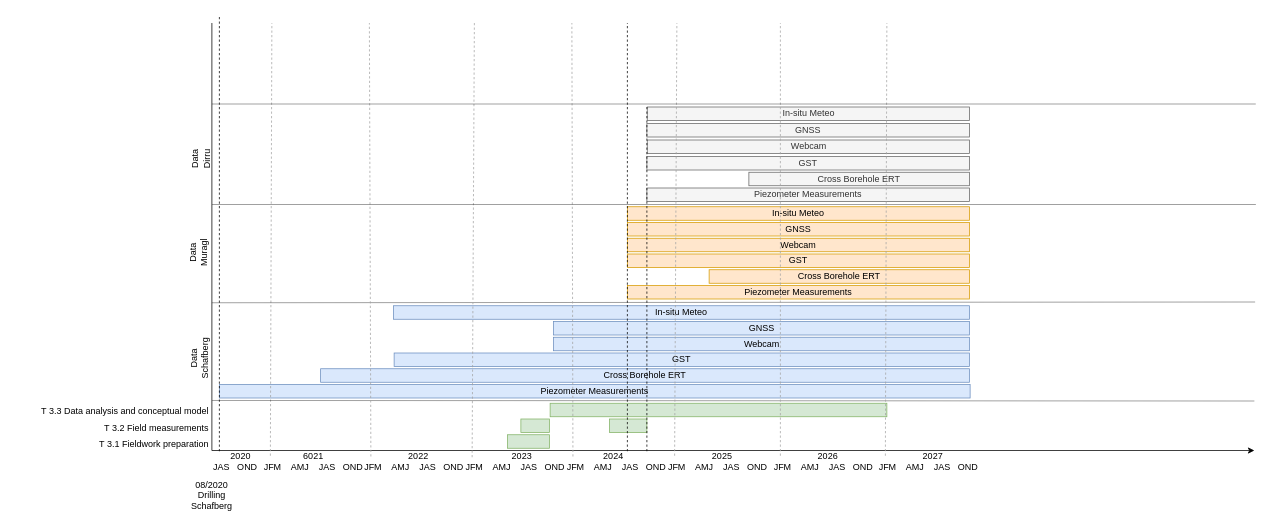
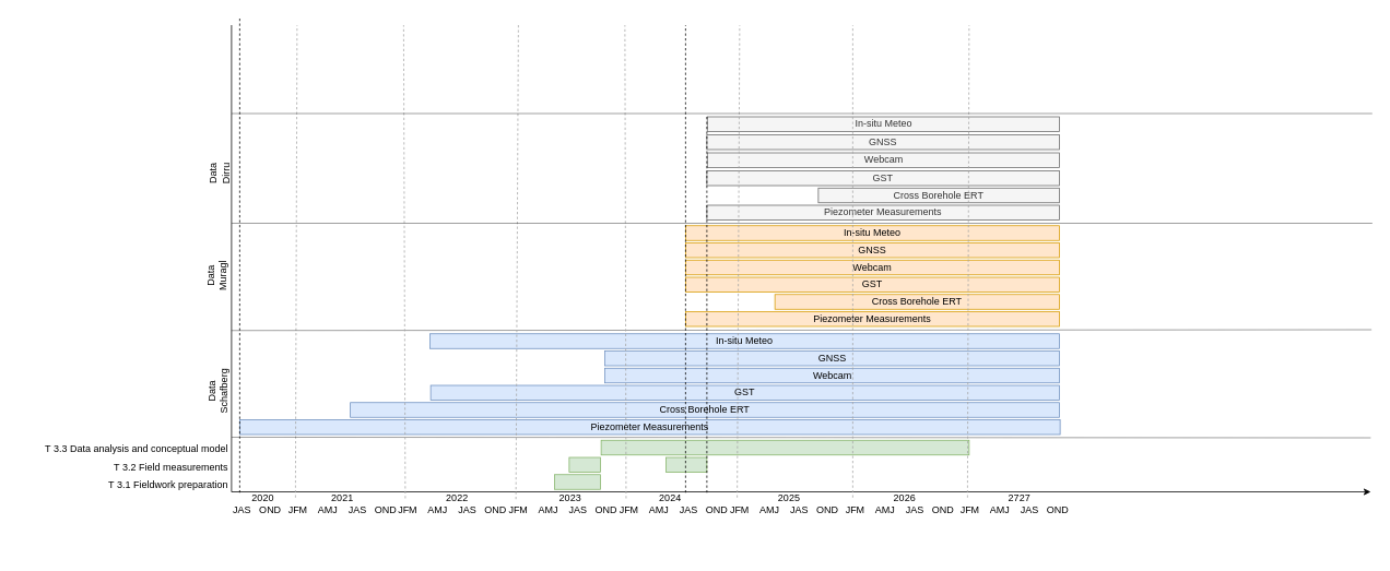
- <mxCell id="38" value="6021" style="text;html=1;align=center;verticalAlign=middle;resizable=0;points=[];autosize=1;strokeColor=none;fillColor=none;" parent="1" vertex="1"><mxGeometry x="392" y="593" width="50" height="30" as="geometry" /></mxCell>
+ <mxCell id="38" value="2021" style="text;html=1;align=center;verticalAlign=middle;resizable=0;points=[];autosize=1;strokeColor=none;fillColor=none;" parent="1" vertex="1"><mxGeometry x="392" y="593" width="50" height="30" as="geometry" /></mxCell>
- <mxCell id="55" value="2027" style="text;html=1;align=center;verticalAlign=middle;resizable=0;points=[];autosize=1;strokeColor=none;fillColor=none;" parent="1" vertex="1"><mxGeometry x="1218" y="593" width="50" height="30" as="geometry" /></mxCell>
+ <mxCell id="55" value="2727" style="text;html=1;align=center;verticalAlign=middle;resizable=0;points=[];autosize=1;strokeColor=none;fillColor=none;" parent="1" vertex="1"><mxGeometry x="1218" y="593" width="50" height="30" as="geometry" /></mxCell>
- <mxCell id="25" value="&lt;div&gt;08/2020&lt;/div&gt;&lt;div&gt;Drilling Schafberg&lt;br&gt;&lt;/div&gt;" style="text;html=1;strokeColor=none;fillColor=none;align=center;verticalAlign=middle;whiteSpace=wrap;rounded=0;" parent="1" vertex="1"><mxGeometry x="252" y="645" width="60" height="30" as="geometry" /></mxCell>
